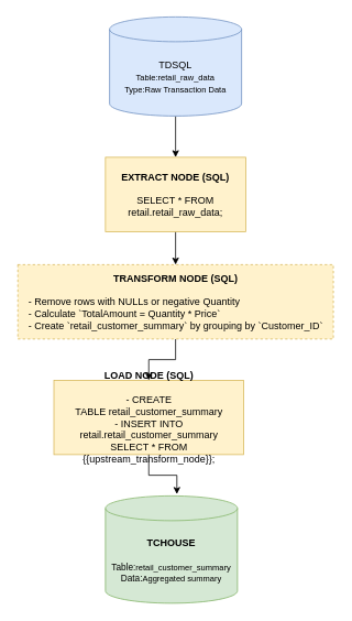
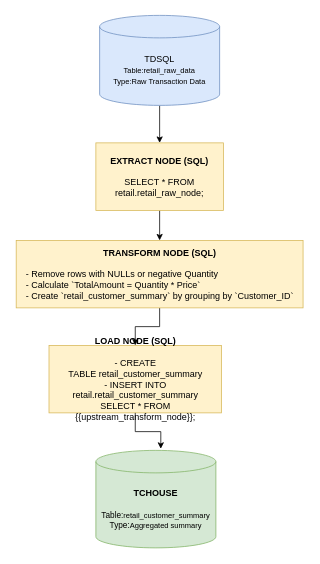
- <mxCell id="5" value="&lt;b&gt;EXTRACT NODE (SQL)&lt;/b&gt;&lt;div&gt;&lt;br&gt;&lt;div&gt;SELECT * FROM retail.retail_raw_data;&lt;/div&gt;&lt;/div&gt;" style="rounded=0;whiteSpace=wrap;html=1;fillColor=#fff2cc;strokeColor=#d6b656;" vertex="1" parent="1"><mxGeometry x="127" y="190" width="170" height="90" as="geometry" /></mxCell>
+ <mxCell id="5" value="&lt;b&gt;EXTRACT NODE (SQL)&lt;/b&gt;&lt;div&gt;&lt;br&gt;&lt;div&gt;SELECT * FROM retail.retail_raw_node;&lt;/div&gt;&lt;/div&gt;" style="rounded=0;whiteSpace=wrap;html=1;fillColor=#fff2cc;strokeColor=#d6b656;" vertex="1" parent="1"><mxGeometry x="127" y="190" width="170" height="90" as="geometry" /></mxCell>
- <mxCell id="8" value="&lt;b&gt;TRANSFORM NODE (SQL)&lt;/b&gt;&lt;div&gt;&lt;br&gt;&lt;div&gt;&lt;div style=&quot;text-align: left;&quot;&gt;- Remove rows with NULLs or negative Quantity&lt;/div&gt;&lt;div style=&quot;text-align: left;&quot;&gt;- Calculate `TotalAmount = Quantity * Price`&lt;/div&gt;&lt;div style=&quot;text-align: left;&quot;&gt;- Create `retail_customer_summary` by grouping by `Customer_ID`&lt;/div&gt;&lt;/div&gt;&lt;/div&gt;" style="rounded=0;whiteSpace=wrap;html=1;fillColor=#fff2cc;strokeColor=#d6b656;dashed=1;" vertex="1" parent="1"><mxGeometry x="20.75" y="320" width="382.5" height="90" as="geometry" /></mxCell>
+ <mxCell id="8" value="&lt;b&gt;TRANSFORM NODE (SQL)&lt;/b&gt;&lt;div&gt;&lt;br&gt;&lt;div&gt;&lt;div style=&quot;text-align: left;&quot;&gt;- Remove rows with NULLs or negative Quantity&lt;/div&gt;&lt;div style=&quot;text-align: left;&quot;&gt;- Calculate `TotalAmount = Quantity * Price`&lt;/div&gt;&lt;div style=&quot;text-align: left;&quot;&gt;- Create `retail_customer_summary` by grouping by `Customer_ID`&lt;/div&gt;&lt;/div&gt;&lt;/div&gt;" style="rounded=0;whiteSpace=wrap;html=1;fillColor=#fff2cc;strokeColor=#d6b656;" vertex="1" parent="1"><mxGeometry x="20.75" y="320" width="382.5" height="90" as="geometry" /></mxCell>
- <mxCell id="6" value="&lt;b&gt;TCHOUSE&lt;/b&gt;&lt;div&gt;&lt;b&gt;&lt;br&gt;&lt;/b&gt;&lt;div&gt;&lt;font style=&quot;font-size: 11px;&quot;&gt;Table:&lt;/font&gt;&lt;span style=&quot;background-color: transparent; color: light-dark(rgb(0, 0, 0), rgb(255, 255, 255));&quot;&gt;&lt;font style=&quot;font-size: 10px;&quot;&gt;retail_customer_summary&lt;/font&gt;&lt;/span&gt;&lt;/div&gt;&lt;div&gt;&lt;font style=&quot;font-size: 11px;&quot;&gt;Data:&lt;/font&gt;&lt;font style=&quot;font-size: 10px;&quot;&gt;Aggregated summary&lt;/font&gt;&lt;/div&gt;&lt;/div&gt;" style="shape=cylinder3;whiteSpace=wrap;html=1;boundedLbl=1;backgroundOutline=1;size=15;fillColor=#d5e8d4;strokeColor=#82b366;" vertex="1" parent="1"><mxGeometry x="127" y="600" width="160" height="130" as="geometry" /></mxCell>
+ <mxCell id="6" value="&lt;b&gt;TCHOUSE&lt;/b&gt;&lt;div&gt;&lt;b&gt;&lt;br&gt;&lt;/b&gt;&lt;div&gt;&lt;font style=&quot;font-size: 11px;&quot;&gt;Table:&lt;/font&gt;&lt;span style=&quot;background-color: transparent; color: light-dark(rgb(0, 0, 0), rgb(255, 255, 255));&quot;&gt;&lt;font style=&quot;font-size: 10px;&quot;&gt;retail_customer_summary&lt;/font&gt;&lt;/span&gt;&lt;/div&gt;&lt;div&gt;&lt;font style=&quot;font-size: 11px;&quot;&gt;Type:&lt;/font&gt;&lt;font style=&quot;font-size: 10px;&quot;&gt;Aggregated summary&lt;/font&gt;&lt;/div&gt;&lt;/div&gt;" style="shape=cylinder3;whiteSpace=wrap;html=1;boundedLbl=1;backgroundOutline=1;size=15;fillColor=#d5e8d4;strokeColor=#82b366;" vertex="1" parent="1"><mxGeometry x="127" y="600" width="160" height="130" as="geometry" /></mxCell>
